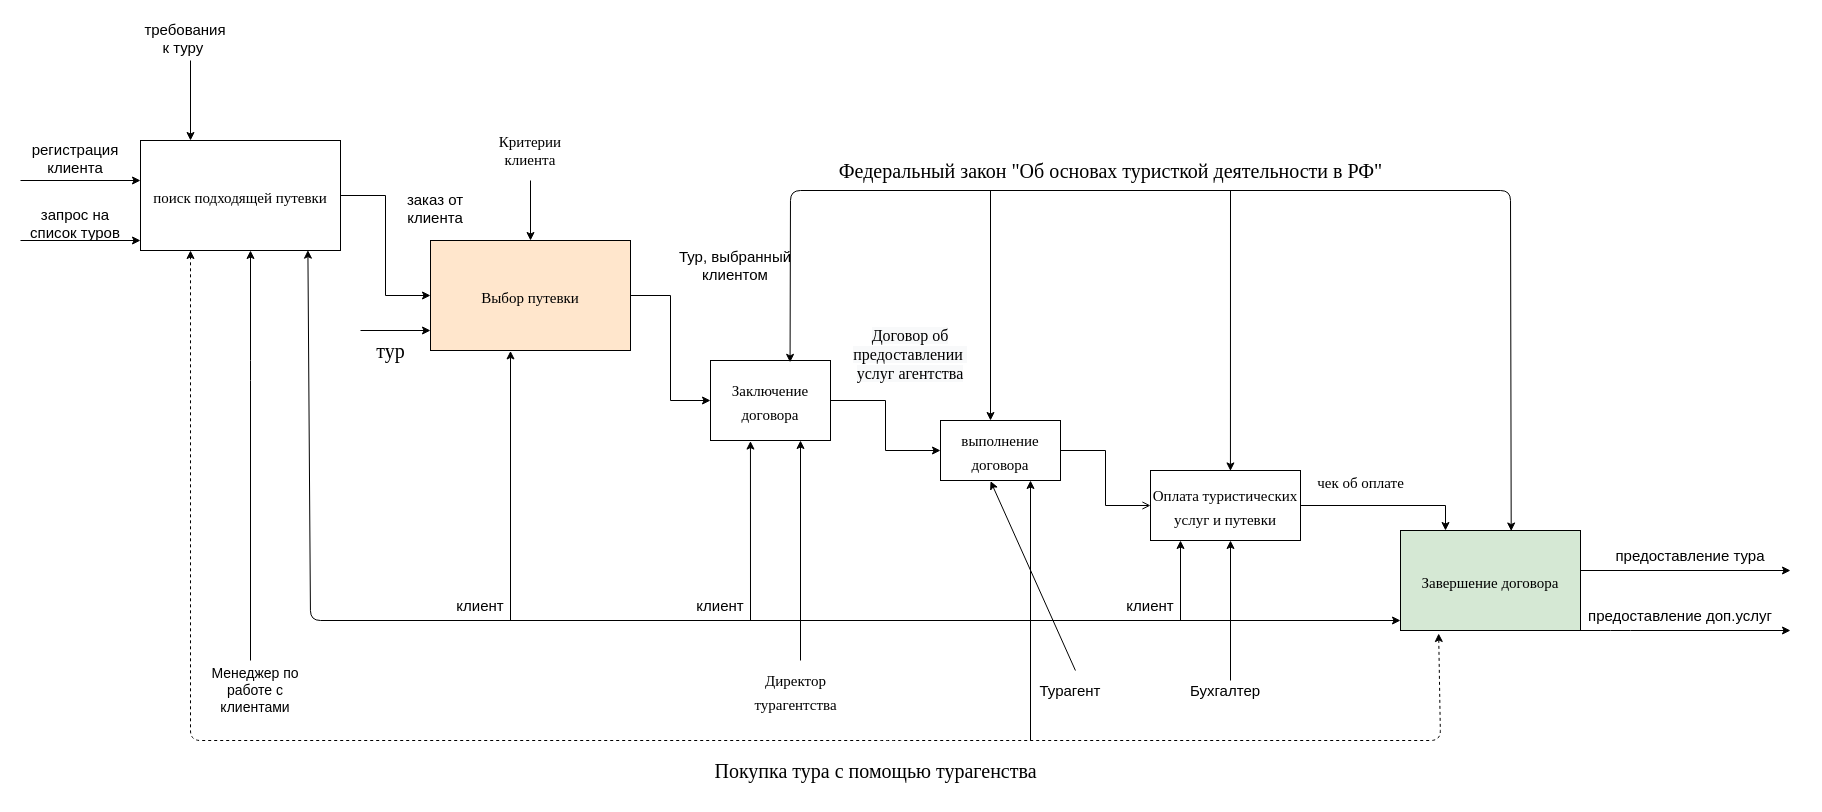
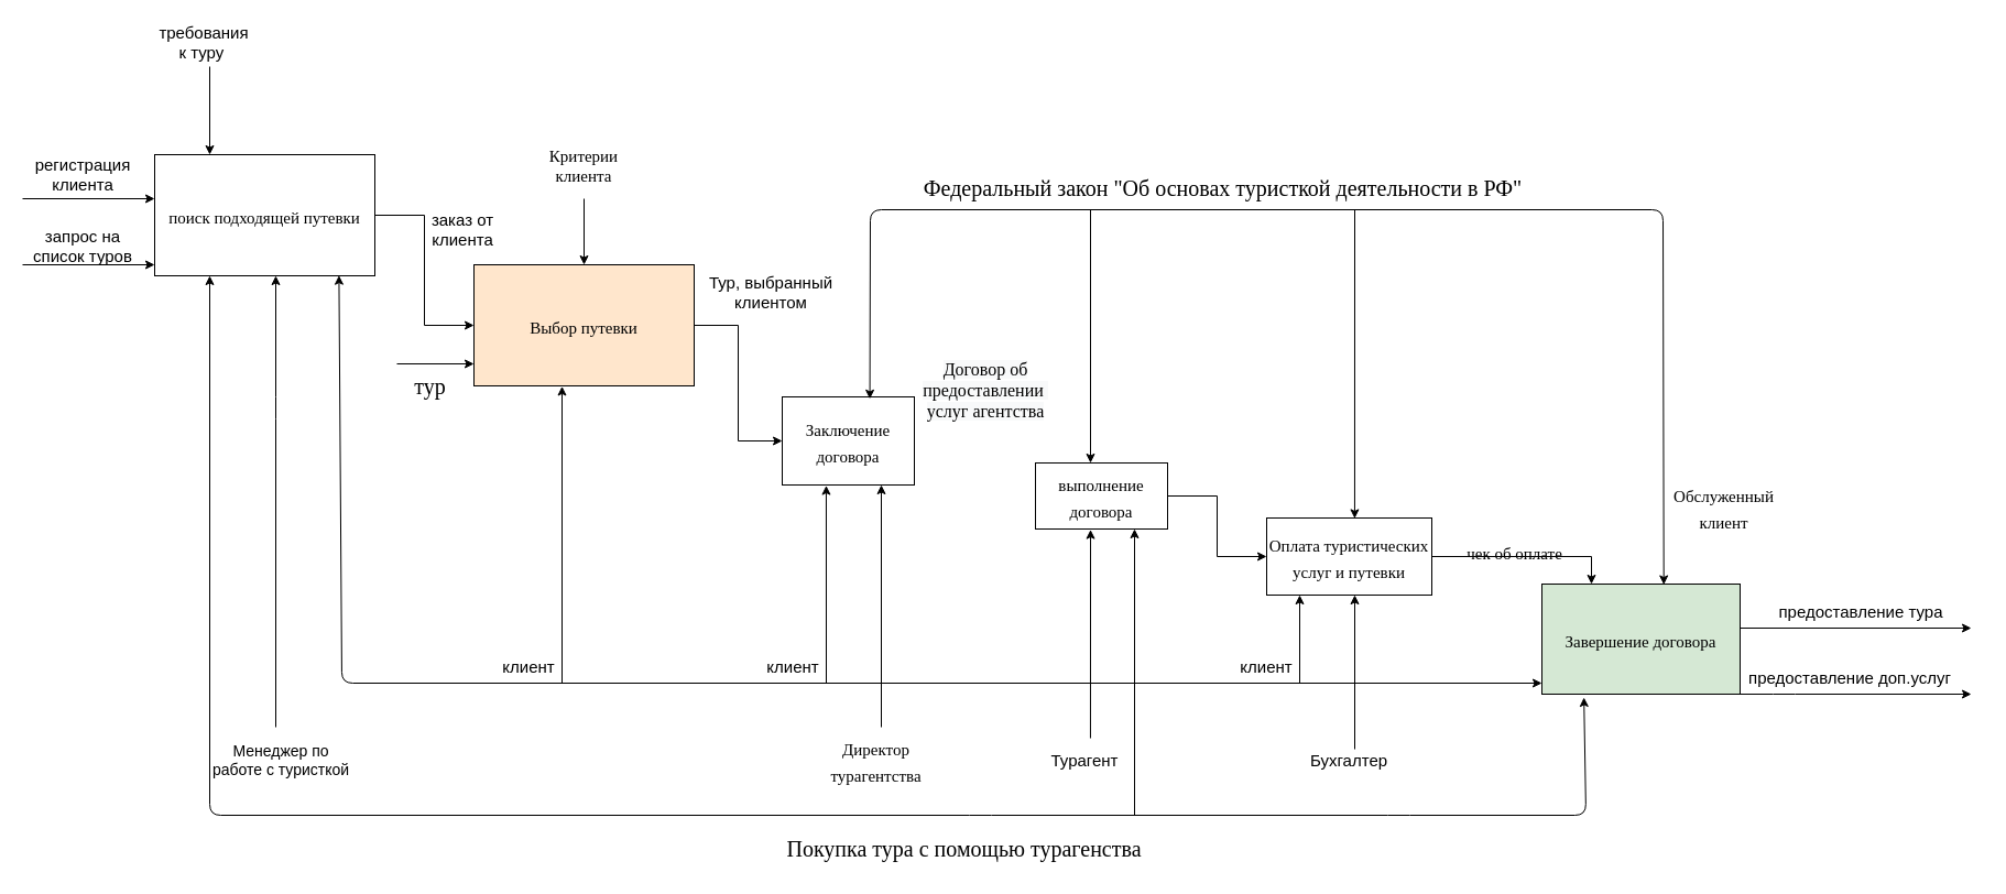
- <mxCell id="37" value="заказ от клиента" style="text;html=1;strokeColor=none;fillColor=none;align=center;verticalAlign=middle;whiteSpace=wrap;rounded=0;strokeWidth=15;fontSize=15;" parent="1" vertex="1"><mxGeometry x="390" y="190" width="90" height="35" as="geometry" /></mxCell>
+ <mxCell id="37" value="заказ от клиента" style="text;html=1;strokeColor=none;fillColor=none;align=center;verticalAlign=middle;whiteSpace=wrap;rounded=0;strokeWidth=15;fontSize=15;" parent="1" vertex="1"><mxGeometry x="375" y="190" width="90" height="35" as="geometry" /></mxCell>
- <mxCell id="30" value="&lt;font style=&quot;font-size: 15px;&quot;&gt;Тур, выбранный клиентом&lt;/font&gt;" style="text;html=1;strokeColor=none;fillColor=none;align=center;verticalAlign=middle;whiteSpace=wrap;rounded=0;" parent="1" vertex="1"><mxGeometry x="665" y="230" width="140" height="70" as="geometry" /></mxCell>
+ <mxCell id="30" value="&lt;font style=&quot;font-size: 15px;&quot;&gt;Тур, выбранный клиентом&lt;/font&gt;" style="text;html=1;strokeColor=none;fillColor=none;align=center;verticalAlign=middle;whiteSpace=wrap;rounded=0;" parent="1" vertex="1"><mxGeometry x="630" y="230" width="140" height="70" as="geometry" /></mxCell>
- <mxCell id="42" value="&#10;&lt;span style=&quot;color: rgb(0, 0, 0); font-family: &amp;quot;Times New Roman&amp;quot;; font-size: 16px; font-style: normal; font-variant-ligatures: normal; font-variant-caps: normal; font-weight: 400; letter-spacing: normal; orphans: 2; text-align: center; text-indent: 0px; text-transform: none; widows: 2; word-spacing: 0px; -webkit-text-stroke-width: 0px; background-color: rgb(248, 249, 250); text-decoration-thickness: initial; text-decoration-style: initial; text-decoration-color: initial; float: none; display: inline !important;&quot;&gt;Договор об&lt;/span&gt;&lt;br style=&quot;color: rgb(0, 0, 0); font-family: &amp;quot;Times New Roman&amp;quot;; font-size: 16px; font-style: normal; font-variant-ligatures: normal; font-variant-caps: normal; font-weight: 400; letter-spacing: normal; orphans: 2; text-align: center; text-indent: 0px; text-transform: none; widows: 2; word-spacing: 0px; -webkit-text-stroke-width: 0px; background-color: rgb(248, 249, 250); text-decoration-thickness: initial; text-decoration-style: initial; text-decoration-color: initial;&quot;&gt;&lt;span style=&quot;color: rgb(0, 0, 0); font-family: &amp;quot;Times New Roman&amp;quot;; font-size: 16px; font-style: normal; font-variant-ligatures: normal; font-variant-caps: normal; font-weight: 400; letter-spacing: normal; orphans: 2; text-align: center; text-indent: 0px; text-transform: none; widows: 2; word-spacing: 0px; -webkit-text-stroke-width: 0px; background-color: rgb(248, 249, 250); text-decoration-thickness: initial; text-decoration-style: initial; text-decoration-color: initial; float: none; display: inline !important;&quot;&gt;предоставлении&amp;nbsp;&lt;/span&gt;&lt;br style=&quot;color: rgb(0, 0, 0); font-family: &amp;quot;Times New Roman&amp;quot;; font-size: 16px; font-style: normal; font-variant-ligatures: normal; font-variant-caps: normal; font-weight: 400; letter-spacing: normal; orphans: 2; text-align: center; text-indent: 0px; text-transform: none; widows: 2; word-spacing: 0px; -webkit-text-stroke-width: 0px; background-color: rgb(248, 249, 250); text-decoration-thickness: initial; text-decoration-style: initial; text-decoration-color: initial;&quot;&gt;&lt;span style=&quot;color: rgb(0, 0, 0); font-family: &amp;quot;Times New Roman&amp;quot;; font-size: 16px; font-style: normal; font-variant-ligatures: normal; font-variant-caps: normal; font-weight: 400; letter-spacing: normal; orphans: 2; text-align: center; text-indent: 0px; text-transform: none; widows: 2; word-spacing: 0px; -webkit-text-stroke-width: 0px; background-color: rgb(248, 249, 250); text-decoration-thickness: initial; text-decoration-style: initial; text-decoration-color: initial; float: none; display: inline !important;&quot;&gt;услуг агентства&lt;/span&gt;&#10;&#10;" style="text;html=1;strokeColor=none;fillColor=none;align=center;verticalAlign=middle;whiteSpace=wrap;rounded=0;strokeWidth=15;fontSize=15;" parent="1" vertex="1"><mxGeometry x="855" y="330" width="110" height="65" as="geometry" /></mxCell>
+ <mxCell id="42" value="&#10;&lt;span style=&quot;color: rgb(0, 0, 0); font-family: &amp;quot;Times New Roman&amp;quot;; font-size: 16px; font-style: normal; font-variant-ligatures: normal; font-variant-caps: normal; font-weight: 400; letter-spacing: normal; orphans: 2; text-align: center; text-indent: 0px; text-transform: none; widows: 2; word-spacing: 0px; -webkit-text-stroke-width: 0px; background-color: rgb(248, 249, 250); text-decoration-thickness: initial; text-decoration-style: initial; text-decoration-color: initial; float: none; display: inline !important;&quot;&gt;Договор об&lt;/span&gt;&lt;br style=&quot;color: rgb(0, 0, 0); font-family: &amp;quot;Times New Roman&amp;quot;; font-size: 16px; font-style: normal; font-variant-ligatures: normal; font-variant-caps: normal; font-weight: 400; letter-spacing: normal; orphans: 2; text-align: center; text-indent: 0px; text-transform: none; widows: 2; word-spacing: 0px; -webkit-text-stroke-width: 0px; background-color: rgb(248, 249, 250); text-decoration-thickness: initial; text-decoration-style: initial; text-decoration-color: initial;&quot;&gt;&lt;span style=&quot;color: rgb(0, 0, 0); font-family: &amp;quot;Times New Roman&amp;quot;; font-size: 16px; font-style: normal; font-variant-ligatures: normal; font-variant-caps: normal; font-weight: 400; letter-spacing: normal; orphans: 2; text-align: center; text-indent: 0px; text-transform: none; widows: 2; word-spacing: 0px; -webkit-text-stroke-width: 0px; background-color: rgb(248, 249, 250); text-decoration-thickness: initial; text-decoration-style: initial; text-decoration-color: initial; float: none; display: inline !important;&quot;&gt;предоставлении&amp;nbsp;&lt;/span&gt;&lt;br style=&quot;color: rgb(0, 0, 0); font-family: &amp;quot;Times New Roman&amp;quot;; font-size: 16px; font-style: normal; font-variant-ligatures: normal; font-variant-caps: normal; font-weight: 400; letter-spacing: normal; orphans: 2; text-align: center; text-indent: 0px; text-transform: none; widows: 2; word-spacing: 0px; -webkit-text-stroke-width: 0px; background-color: rgb(248, 249, 250); text-decoration-thickness: initial; text-decoration-style: initial; text-decoration-color: initial;&quot;&gt;&lt;span style=&quot;color: rgb(0, 0, 0); font-family: &amp;quot;Times New Roman&amp;quot;; font-size: 16px; font-style: normal; font-variant-ligatures: normal; font-variant-caps: normal; font-weight: 400; letter-spacing: normal; orphans: 2; text-align: center; text-indent: 0px; text-transform: none; widows: 2; word-spacing: 0px; -webkit-text-stroke-width: 0px; background-color: rgb(248, 249, 250); text-decoration-thickness: initial; text-decoration-style: initial; text-decoration-color: initial; float: none; display: inline !important;&quot;&gt;услуг агентства&lt;/span&gt;&#10;&#10;" style="text;html=1;strokeColor=none;fillColor=none;align=center;verticalAlign=middle;whiteSpace=wrap;rounded=0;strokeWidth=15;fontSize=15;" parent="1" vertex="1"><mxGeometry x="840" y="330" width="110" height="65" as="geometry" /></mxCell>
- <mxCell id="7" style="edgeStyle=orthogonalEdgeStyle;rounded=0;orthogonalLoop=1;jettySize=auto;html=1;entryX=0;entryY=0.5;entryDx=0;entryDy=0;fontFamily=Times New Roman;fontSize=20;" parent="1" source="8" target="14" edge="1"><mxGeometry relative="1" as="geometry" /></mxCell>
+ <mxCell id="18" value="&lt;font style=&quot;font-size: 15px;&quot;&gt;Обслуженный &lt;br&gt;клиент&lt;/font&gt;" style="text;html=1;align=center;verticalAlign=middle;resizable=0;points=[];autosize=1;strokeColor=none;fillColor=none;fontSize=20;fontFamily=Times New Roman;" parent="1" vertex="1"><mxGeometry x="1510" y="430" width="110" height="60" as="geometry" /></mxCell>
- <mxCell id="21" value="&lt;font style=&quot;font-size: 15px;&quot;&gt;чек об оплате&lt;/font&gt;" style="text;html=1;align=center;verticalAlign=middle;resizable=0;points=[];autosize=1;strokeColor=none;fillColor=none;fontSize=20;fontFamily=Times New Roman;" parent="1" vertex="1"><mxGeometry x="1305" y="460" width="110" height="40" as="geometry" /></mxCell>
+ <mxCell id="21" value="&lt;font style=&quot;font-size: 15px;&quot;&gt;чек об оплате&lt;/font&gt;" style="text;html=1;align=center;verticalAlign=middle;resizable=0;points=[];autosize=1;strokeColor=none;fillColor=none;fontSize=20;fontFamily=Times New Roman;" parent="1" vertex="1"><mxGeometry x="1320" y="480" width="110" height="40" as="geometry" /></mxCell>
- <mxCell id="13" style="edgeStyle=orthogonalEdgeStyle;rounded=0;orthogonalLoop=1;jettySize=auto;html=1;entryX=0;entryY=0.5;entryDx=0;entryDy=0;fontFamily=Times New Roman;fontSize=20;endArrow=open;" parent="1" source="14" target="16" edge="1"><mxGeometry relative="1" as="geometry" /></mxCell>
+ <mxCell id="13" style="edgeStyle=orthogonalEdgeStyle;rounded=0;orthogonalLoop=1;jettySize=auto;html=1;entryX=0;entryY=0.5;entryDx=0;entryDy=0;fontFamily=Times New Roman;fontSize=20;" parent="1" source="14" target="16" edge="1"><mxGeometry relative="1" as="geometry" /></mxCell>
- <mxCell id="40" value="&lt;font style=&quot;font-size: 14px;&quot;&gt;Менеджер по работе с клиентами&lt;/font&gt;" style="text;html=1;strokeColor=none;fillColor=none;align=center;verticalAlign=middle;whiteSpace=wrap;rounded=0;" parent="1" vertex="1"><mxGeometry x="190" y="660" width="130" height="60" as="geometry" /></mxCell>
+ <mxCell id="40" value="&lt;font style=&quot;font-size: 14px;&quot;&gt;Менеджер по работе с туристкой&lt;/font&gt;" style="text;html=1;strokeColor=none;fillColor=none;align=center;verticalAlign=middle;whiteSpace=wrap;rounded=0;" parent="1" vertex="1"><mxGeometry x="190" y="660" width="130" height="60" as="geometry" /></mxCell>
- <mxCell id="44" value="&lt;span style=&quot;font-size: 15px;&quot;&gt;Турагент&lt;/span&gt;" style="text;html=1;strokeColor=none;fillColor=none;align=center;verticalAlign=middle;whiteSpace=wrap;rounded=0;" parent="1" vertex="1"><mxGeometry x="1005" y="660" width="130" height="60" as="geometry" /></mxCell>
+ <mxCell id="44" value="&lt;span style=&quot;font-size: 15px;&quot;&gt;Турагент&lt;/span&gt;" style="text;html=1;strokeColor=none;fillColor=none;align=center;verticalAlign=middle;whiteSpace=wrap;rounded=0;" parent="1" vertex="1"><mxGeometry x="920" y="660" width="130" height="60" as="geometry" /></mxCell>
- <mxCell id="24" value="" style="endArrow=classic;html=1;rounded=1;fontFamily=Times New Roman;fontSize=20;startArrow=classic;startFill=1;entryX=0.25;entryY=1;entryDx=0;entryDy=0;exitX=0.212;exitY=1.03;exitDx=0;exitDy=0;exitPerimeter=0;dashed=1;" parent="1" source="17" target="32" edge="1"><mxGeometry width="50" height="50" relative="1" as="geometry"><mxPoint x="1440" y="590" as="sourcePoint" /><mxPoint x="510" y="340" as="targetPoint" /><Array as="points"><mxPoint x="1440" y="740" /><mxPoint x="1270" y="740" /><mxPoint x="890" y="740" /><mxPoint x="190" y="740" /></Array></mxGeometry></mxCell>
+ <mxCell id="24" value="" style="endArrow=classic;html=1;rounded=1;fontFamily=Times New Roman;fontSize=20;startArrow=classic;startFill=1;entryX=0.25;entryY=1;entryDx=0;entryDy=0;exitX=0.212;exitY=1.03;exitDx=0;exitDy=0;exitPerimeter=0;" parent="1" source="17" target="32" edge="1"><mxGeometry width="50" height="50" relative="1" as="geometry"><mxPoint x="1440" y="590" as="sourcePoint" /><mxPoint x="510" y="340" as="targetPoint" /><Array as="points"><mxPoint x="1440" y="740" /><mxPoint x="1270" y="740" /><mxPoint x="890" y="740" /><mxPoint x="190" y="740" /></Array></mxGeometry></mxCell>
